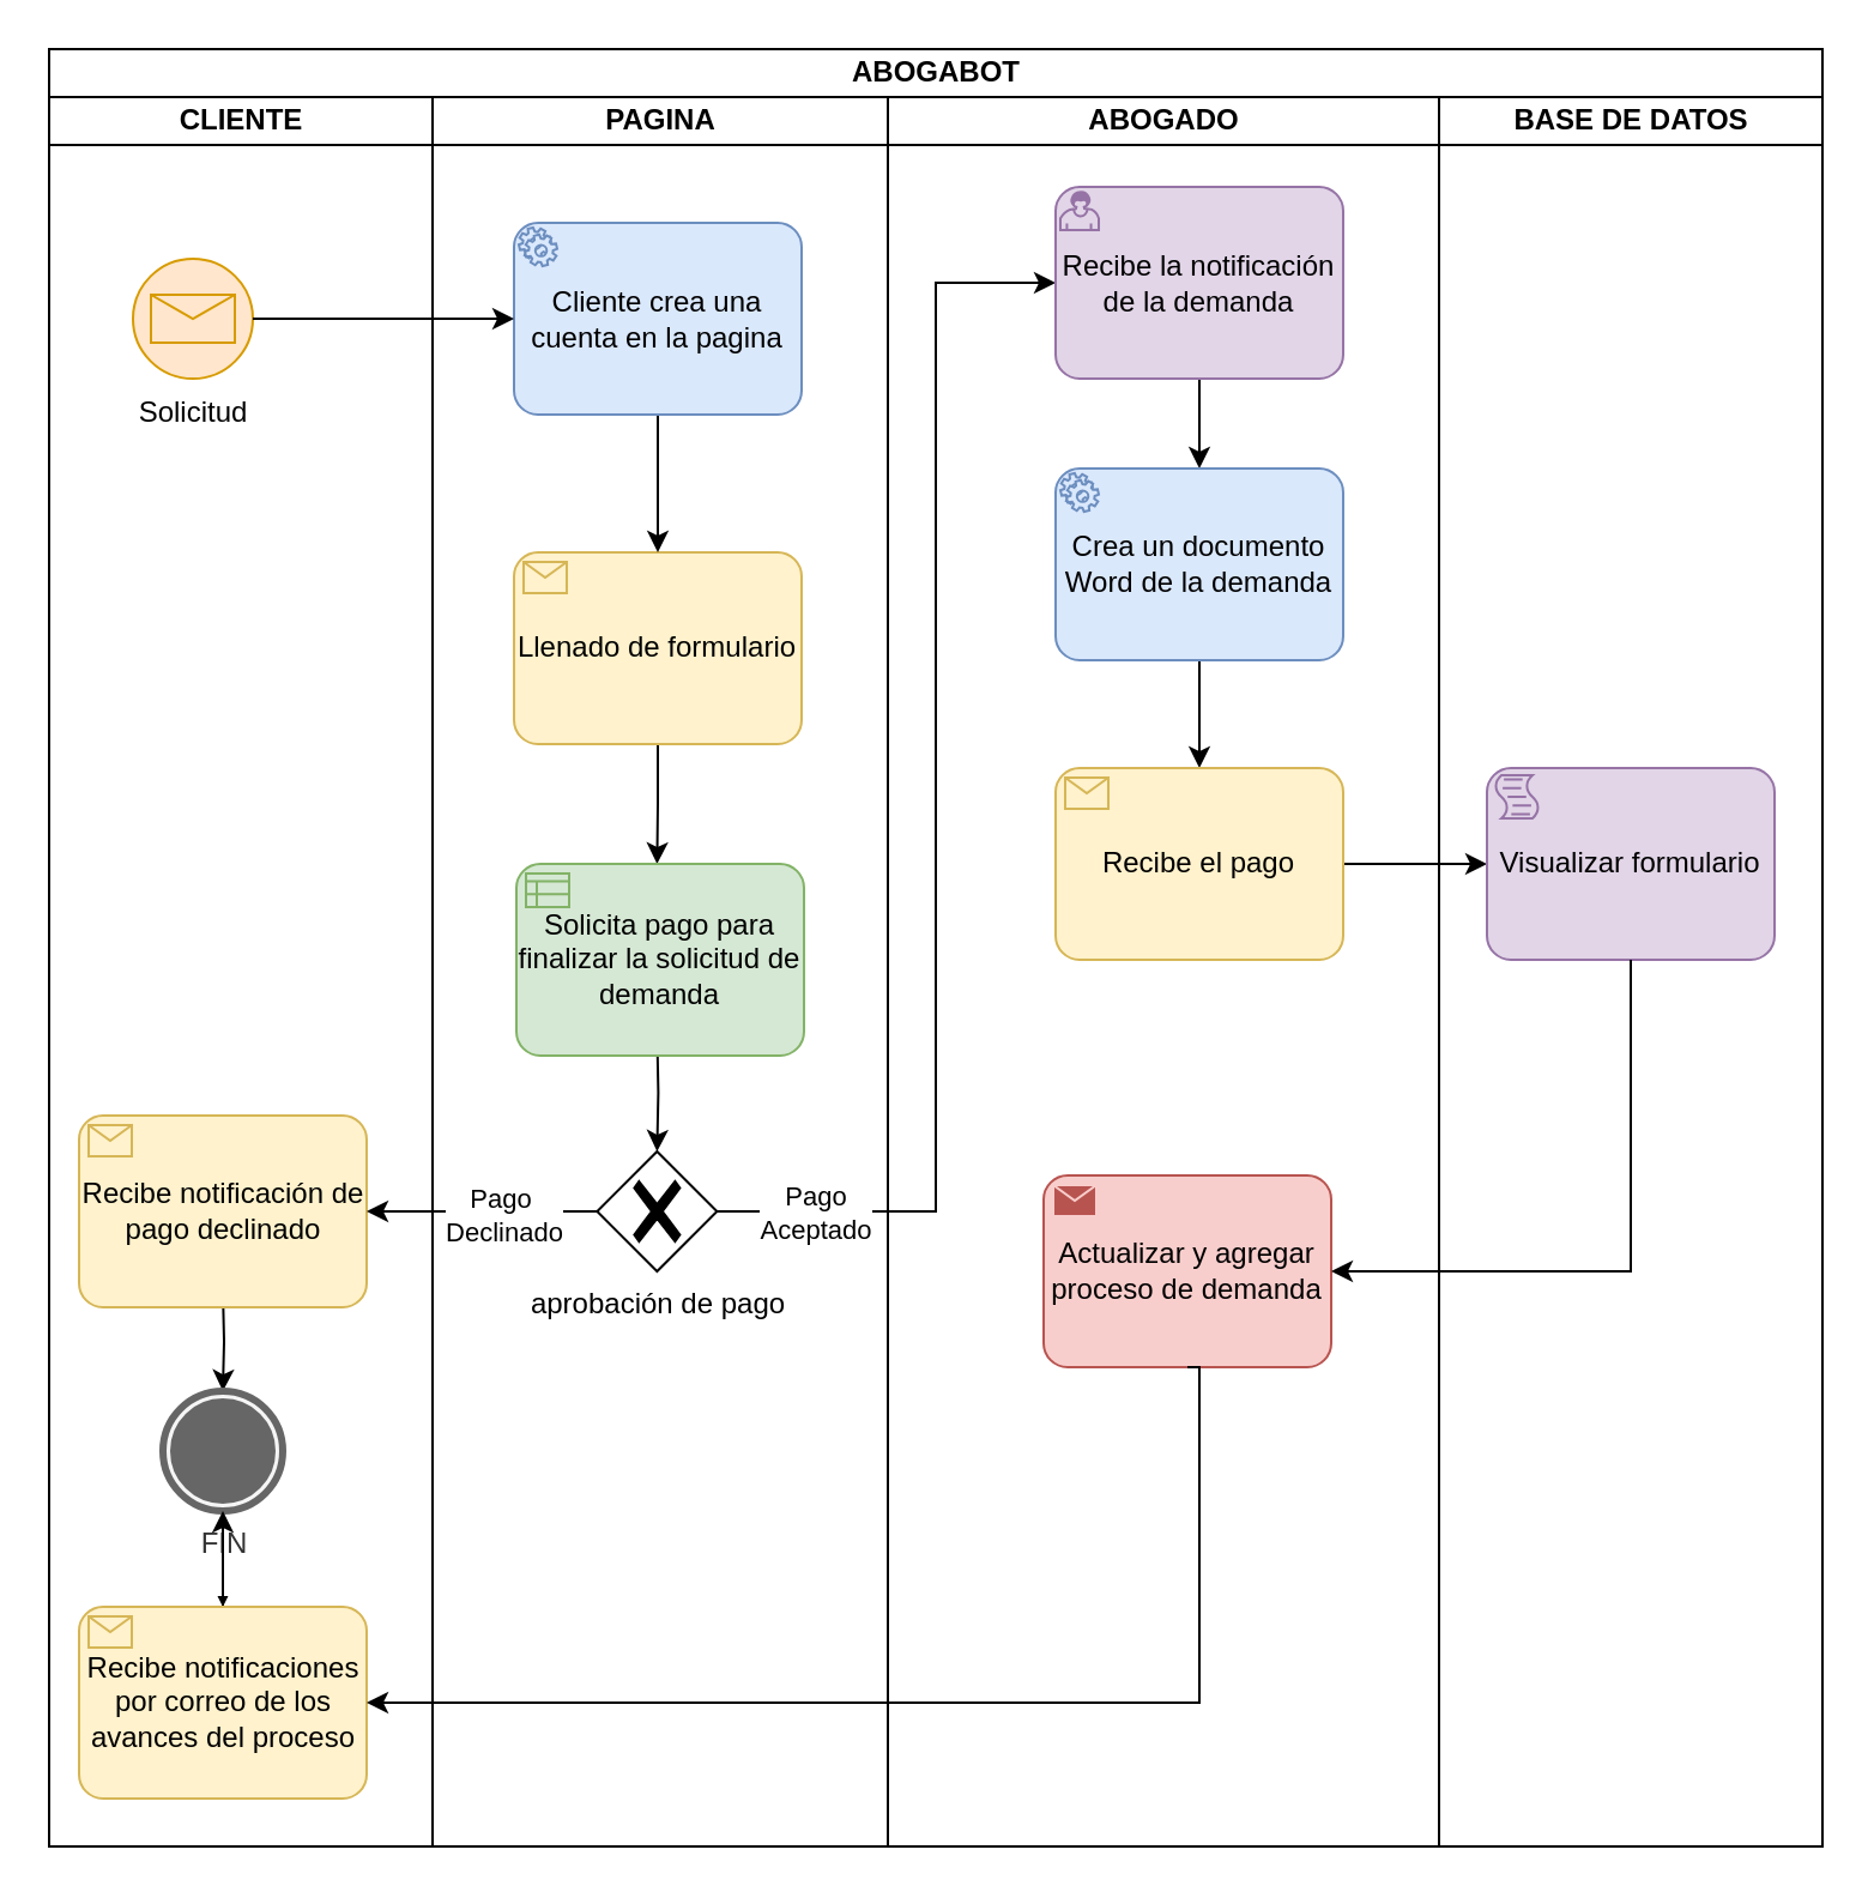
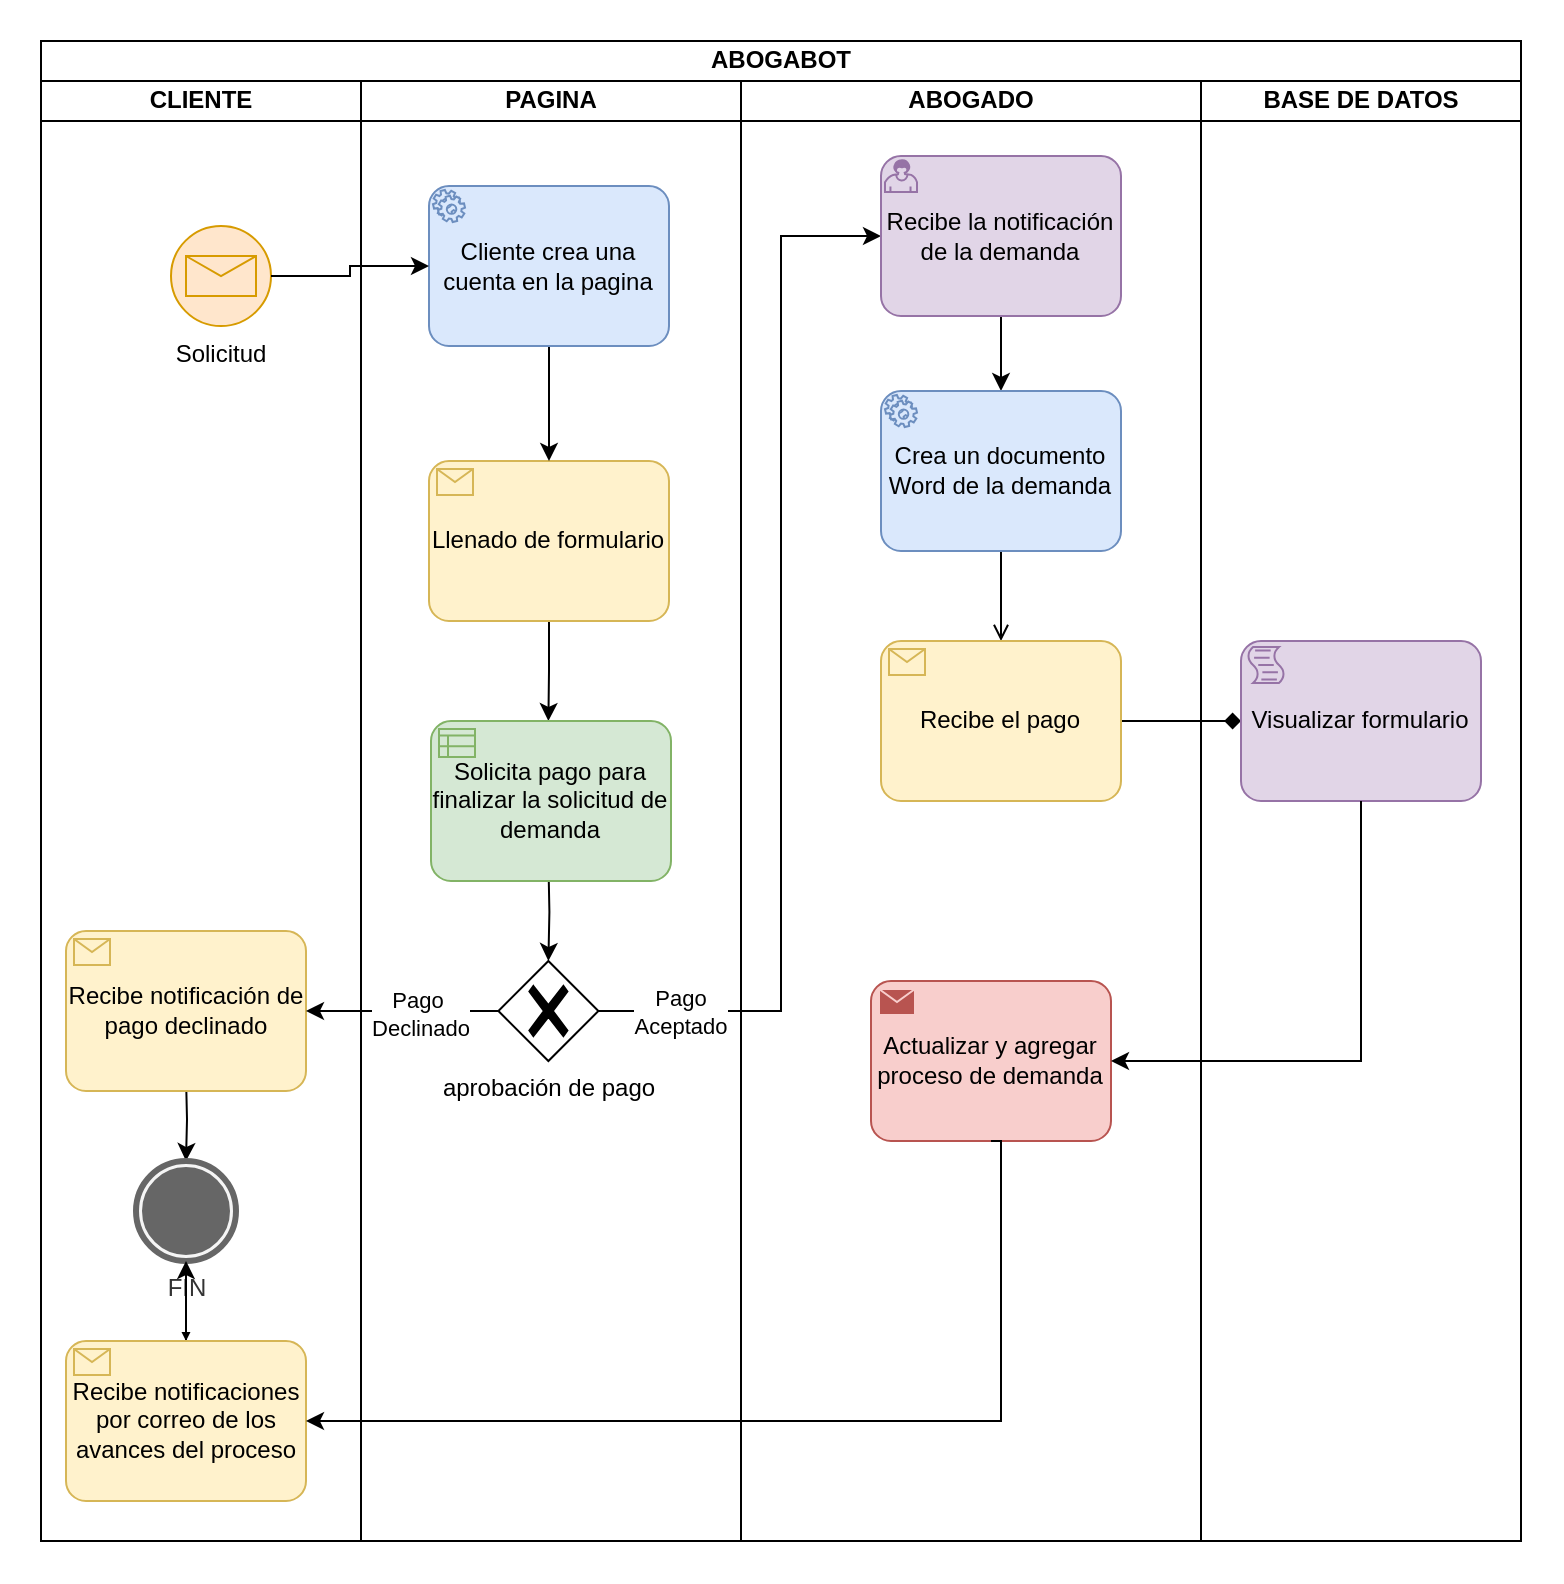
- <mxCell id="4" value="&lt;font style=&quot;vertical-align: inherit&quot;&gt;&lt;font style=&quot;vertical-align: inherit&quot;&gt;Solicitud&lt;/font&gt;&lt;/font&gt;" style="points=[[0.145,0.145,0],[0.5,0,0],[0.855,0.145,0],[1,0.5,0],[0.855,0.855,0],[0.5,1,0],[0.145,0.855,0],[0,0.5,0]];shape=mxgraph.bpmn.event;html=1;verticalLabelPosition=bottom;labelBackgroundColor=#ffffff;verticalAlign=top;align=center;perimeter=ellipsePerimeter;outlineConnect=0;aspect=fixed;outline=standard;symbol=message;fillColor=#ffe6cc;strokeColor=#d79b00;" parent="3" vertex="1"><mxGeometry x="35" y="67.5" width="50" height="50" as="geometry" /></mxCell>
+ <mxCell id="4" value="&lt;font style=&quot;vertical-align: inherit&quot;&gt;&lt;font style=&quot;vertical-align: inherit&quot;&gt;Solicitud&lt;/font&gt;&lt;/font&gt;" style="points=[[0.145,0.145,0],[0.5,0,0],[0.855,0.145,0],[1,0.5,0],[0.855,0.855,0],[0.5,1,0],[0.145,0.855,0],[0,0.5,0]];shape=mxgraph.bpmn.event;html=1;verticalLabelPosition=bottom;labelBackgroundColor=#ffffff;verticalAlign=top;align=center;perimeter=ellipsePerimeter;outlineConnect=0;aspect=fixed;outline=standard;symbol=message;fillColor=#ffe6cc;strokeColor=#d79b00;" parent="3" vertex="1"><mxGeometry x="65" y="72.5" width="50" height="50" as="geometry" /></mxCell>
- <mxCell id="28" value="" style="edgeStyle=orthogonalEdgeStyle;rounded=0;orthogonalLoop=1;jettySize=auto;html=1;" parent="25" source="29" target="30" edge="1"><mxGeometry relative="1" as="geometry" /></mxCell>
+ <mxCell id="28" value="" style="edgeStyle=orthogonalEdgeStyle;rounded=0;orthogonalLoop=1;jettySize=auto;html=1;endArrow=open;" parent="25" source="29" target="30" edge="1"><mxGeometry relative="1" as="geometry" /></mxCell>
- <mxCell id="22" style="edgeStyle=orthogonalEdgeStyle;rounded=0;orthogonalLoop=1;jettySize=auto;html=1;exitX=1;exitY=0.5;exitDx=0;exitDy=0;exitPerimeter=0;entryX=0;entryY=0.5;entryDx=0;entryDy=0;entryPerimeter=0;" parent="2" source="30" target="33" edge="1"><mxGeometry relative="1" as="geometry" /></mxCell>
+ <mxCell id="22" style="edgeStyle=orthogonalEdgeStyle;rounded=0;orthogonalLoop=1;jettySize=auto;html=1;exitX=1;exitY=0.5;exitDx=0;exitDy=0;exitPerimeter=0;entryX=0;entryY=0.5;entryDx=0;entryDy=0;entryPerimeter=0;endArrow=diamond;" parent="2" source="30" target="33" edge="1"><mxGeometry relative="1" as="geometry" /></mxCell>
